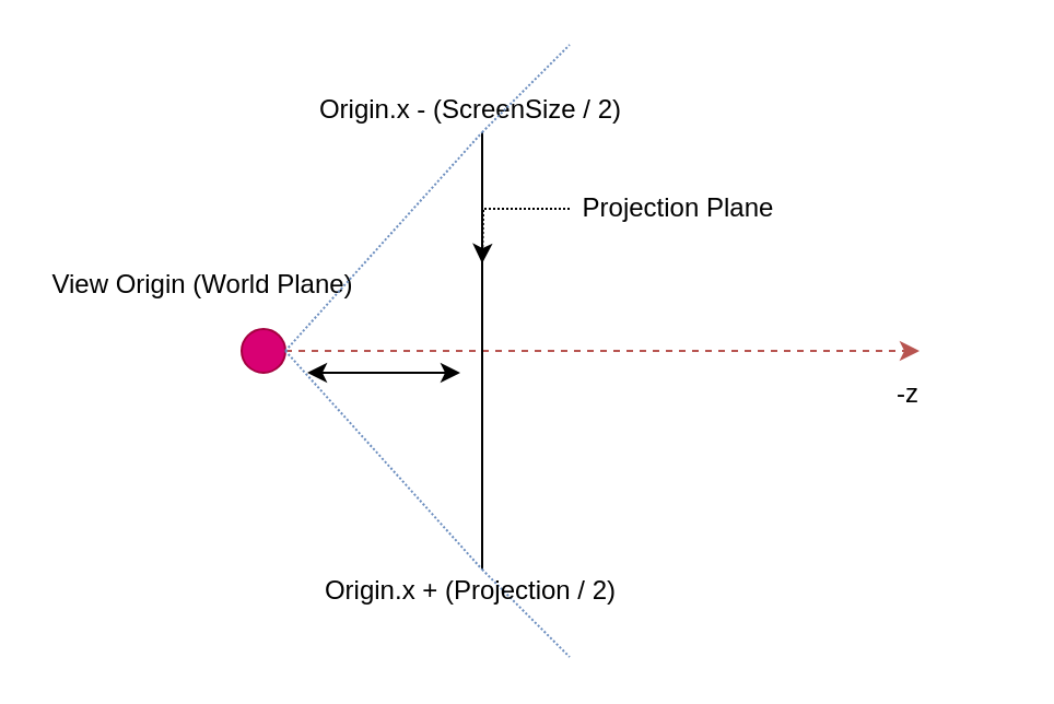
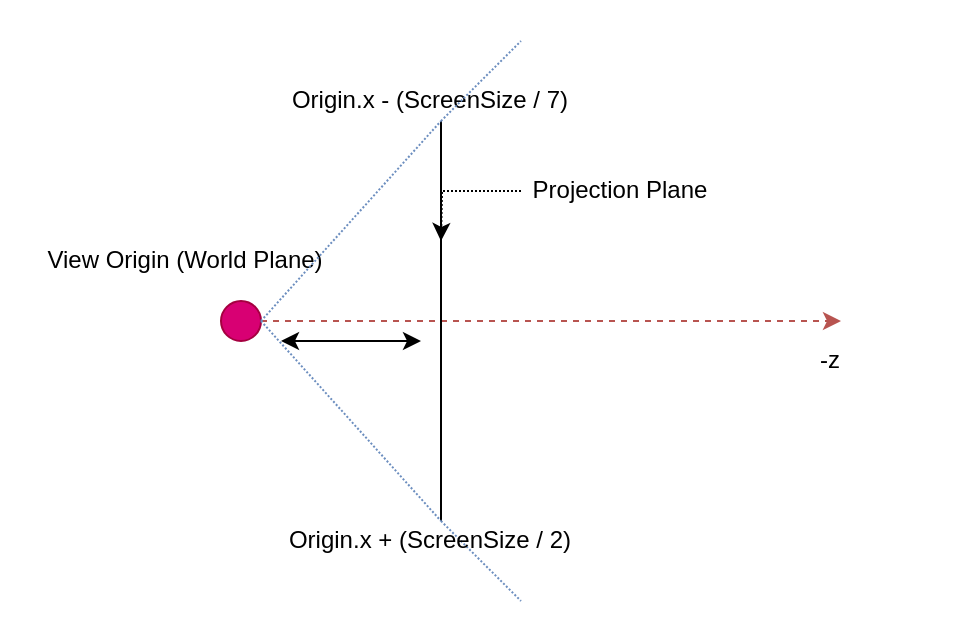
- <mxCell id="7" value="Origin.x - (ScreenSize / 2)" style="text;html=1;strokeColor=none;fillColor=none;align=center;verticalAlign=middle;whiteSpace=wrap;rounded=0;" vertex="1" parent="1"><mxGeometry x="120" y="40" width="190" height="20" as="geometry" /></mxCell>
+ <mxCell id="7" value="Origin.x - (ScreenSize / 7)" style="text;html=1;strokeColor=none;fillColor=none;align=center;verticalAlign=middle;whiteSpace=wrap;rounded=0;" vertex="1" parent="1"><mxGeometry x="120" y="40" width="190" height="20" as="geometry" /></mxCell>
- <mxCell id="15" value="Origin.x + (Projection / 2)" style="text;html=1;strokeColor=none;fillColor=none;align=center;verticalAlign=middle;whiteSpace=wrap;rounded=0;" vertex="1" parent="1"><mxGeometry x="120" y="260" width="190" height="20" as="geometry" /></mxCell>
+ <mxCell id="15" value="Origin.x + (ScreenSize / 2)" style="text;html=1;strokeColor=none;fillColor=none;align=center;verticalAlign=middle;whiteSpace=wrap;rounded=0;" vertex="1" parent="1"><mxGeometry x="120" y="260" width="190" height="20" as="geometry" /></mxCell>
